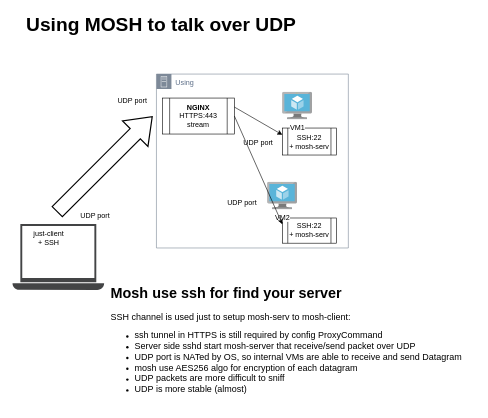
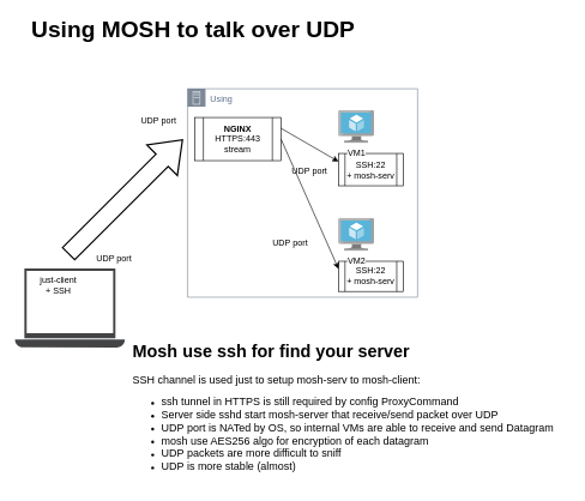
- <mxCell id="7" value="VM2" style="image;sketch=0;aspect=fixed;html=1;points=[];align=center;fontSize=12;image=img/lib/mscae/Virtual_Machine.svg;" parent="2" vertex="1"><mxGeometry x="185" y="180" width="50" height="46" as="geometry" /></mxCell>
+ <mxCell id="7" value="VM2" style="image;sketch=0;aspect=fixed;html=1;points=[];align=center;fontSize=12;image=img/lib/mscae/Virtual_Machine.svg;" parent="2" vertex="1"><mxGeometry x="210" y="180" width="50" height="46" as="geometry" /></mxCell>
